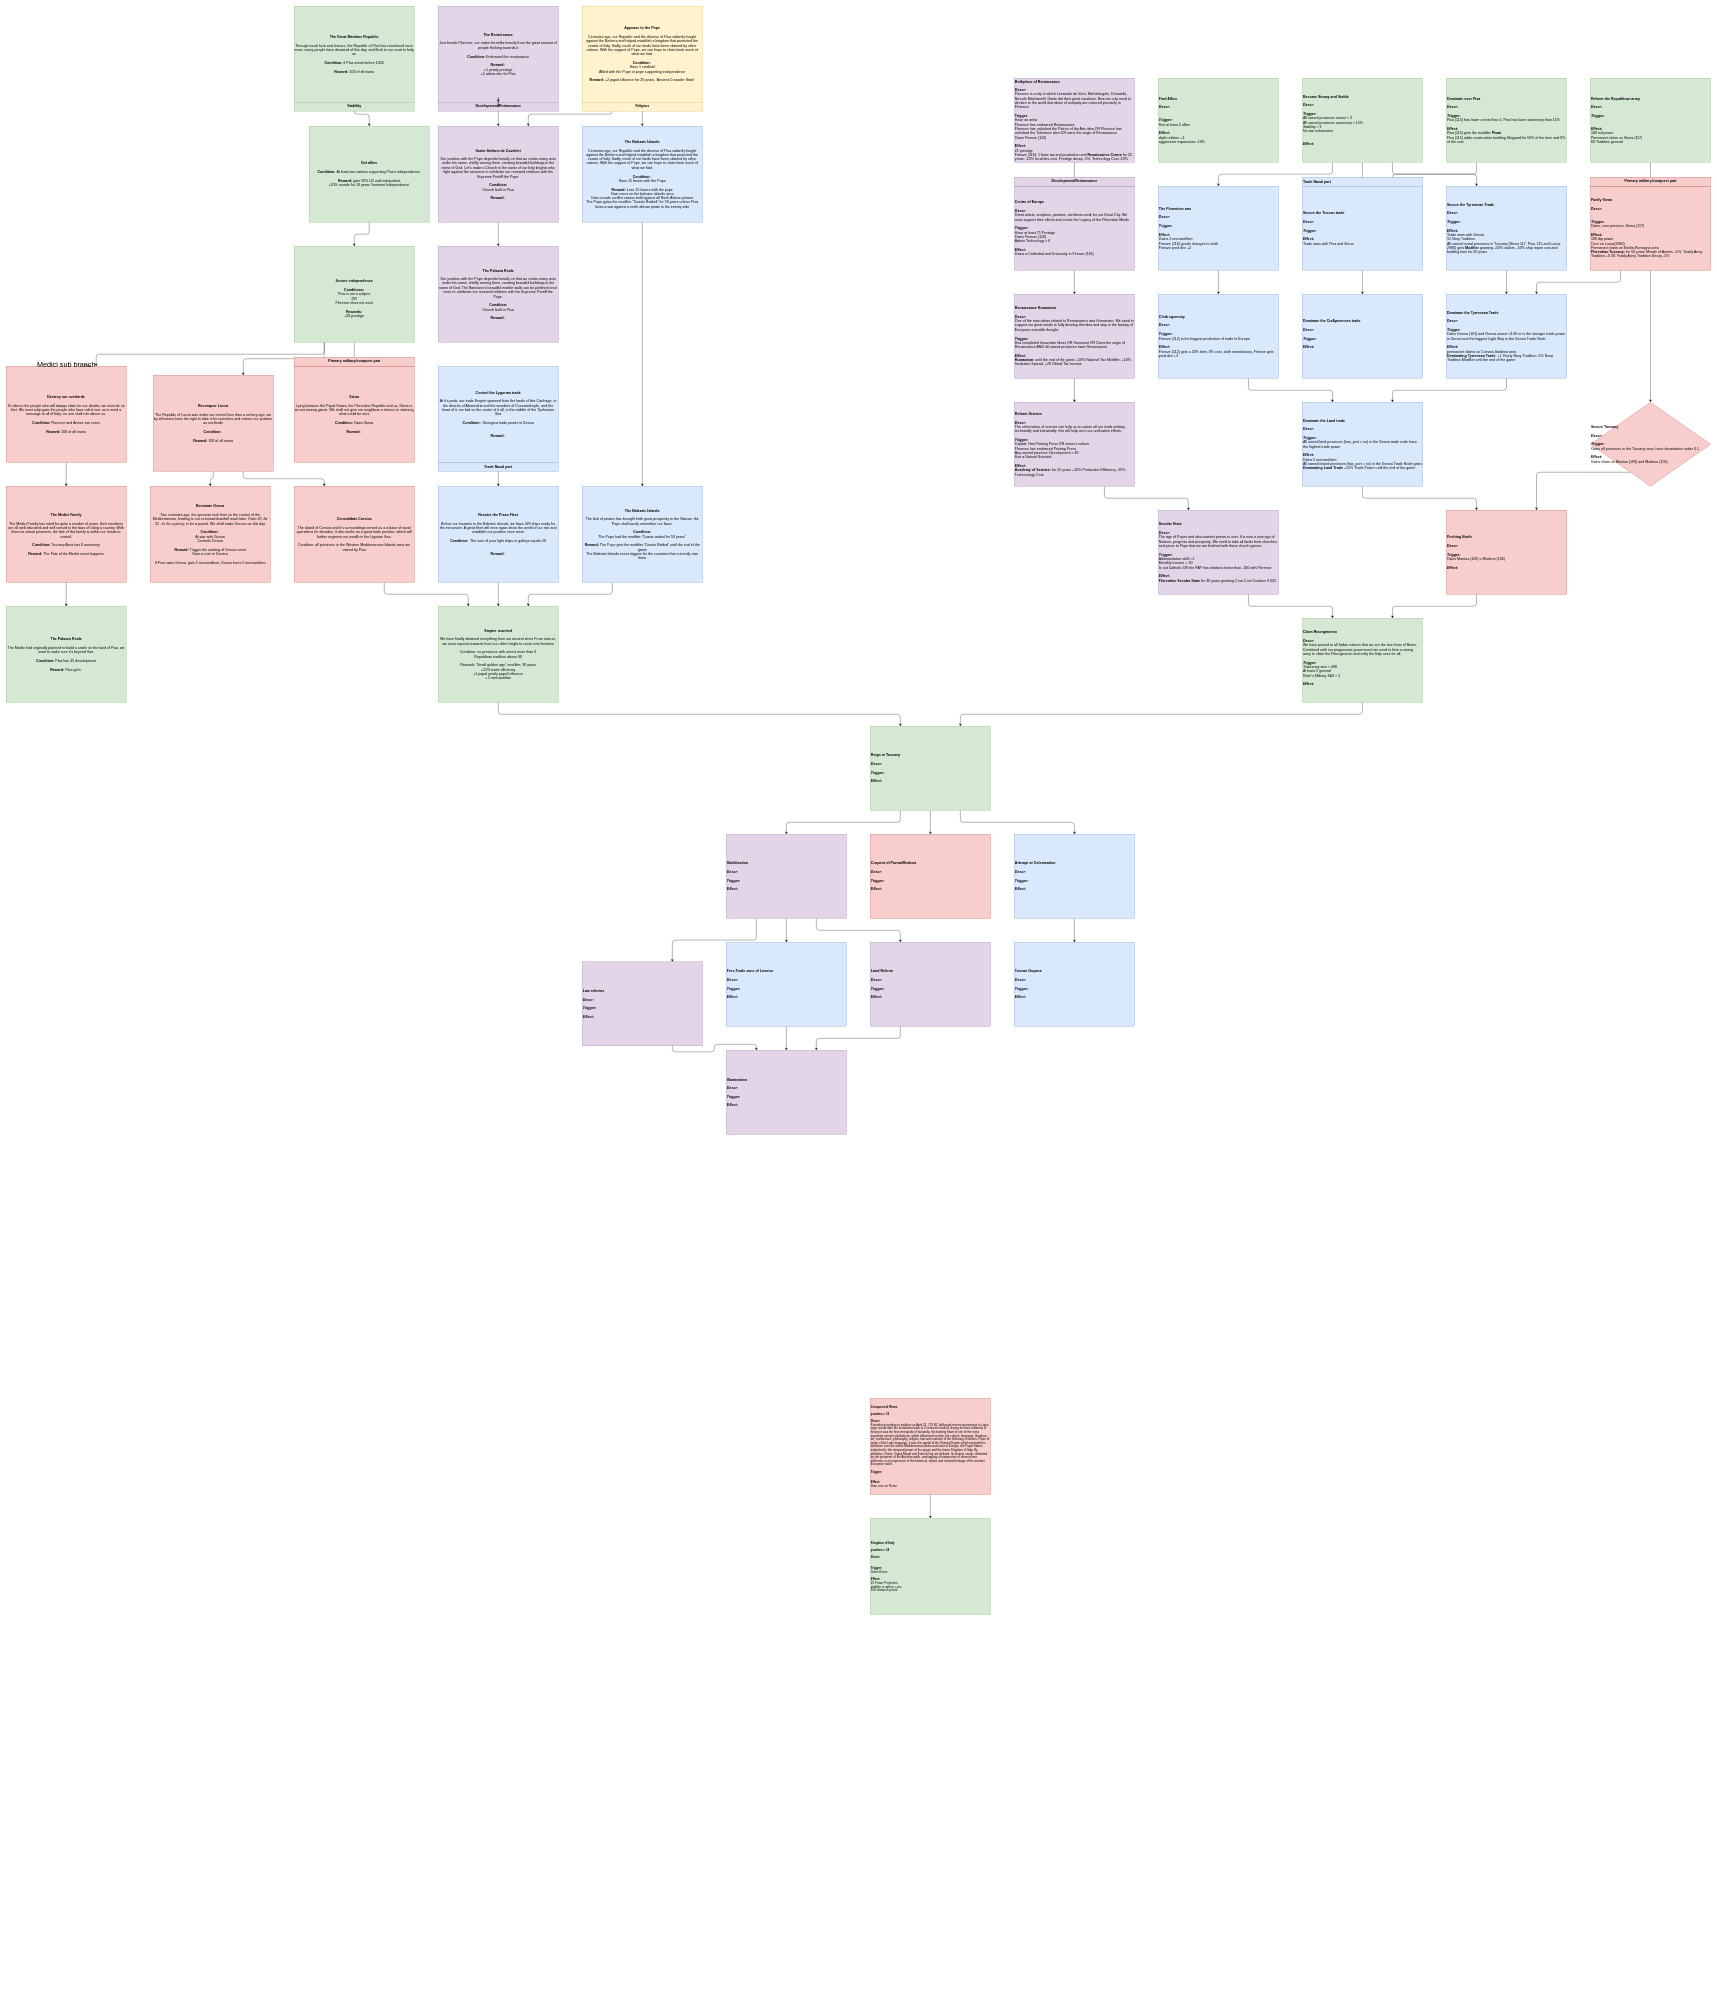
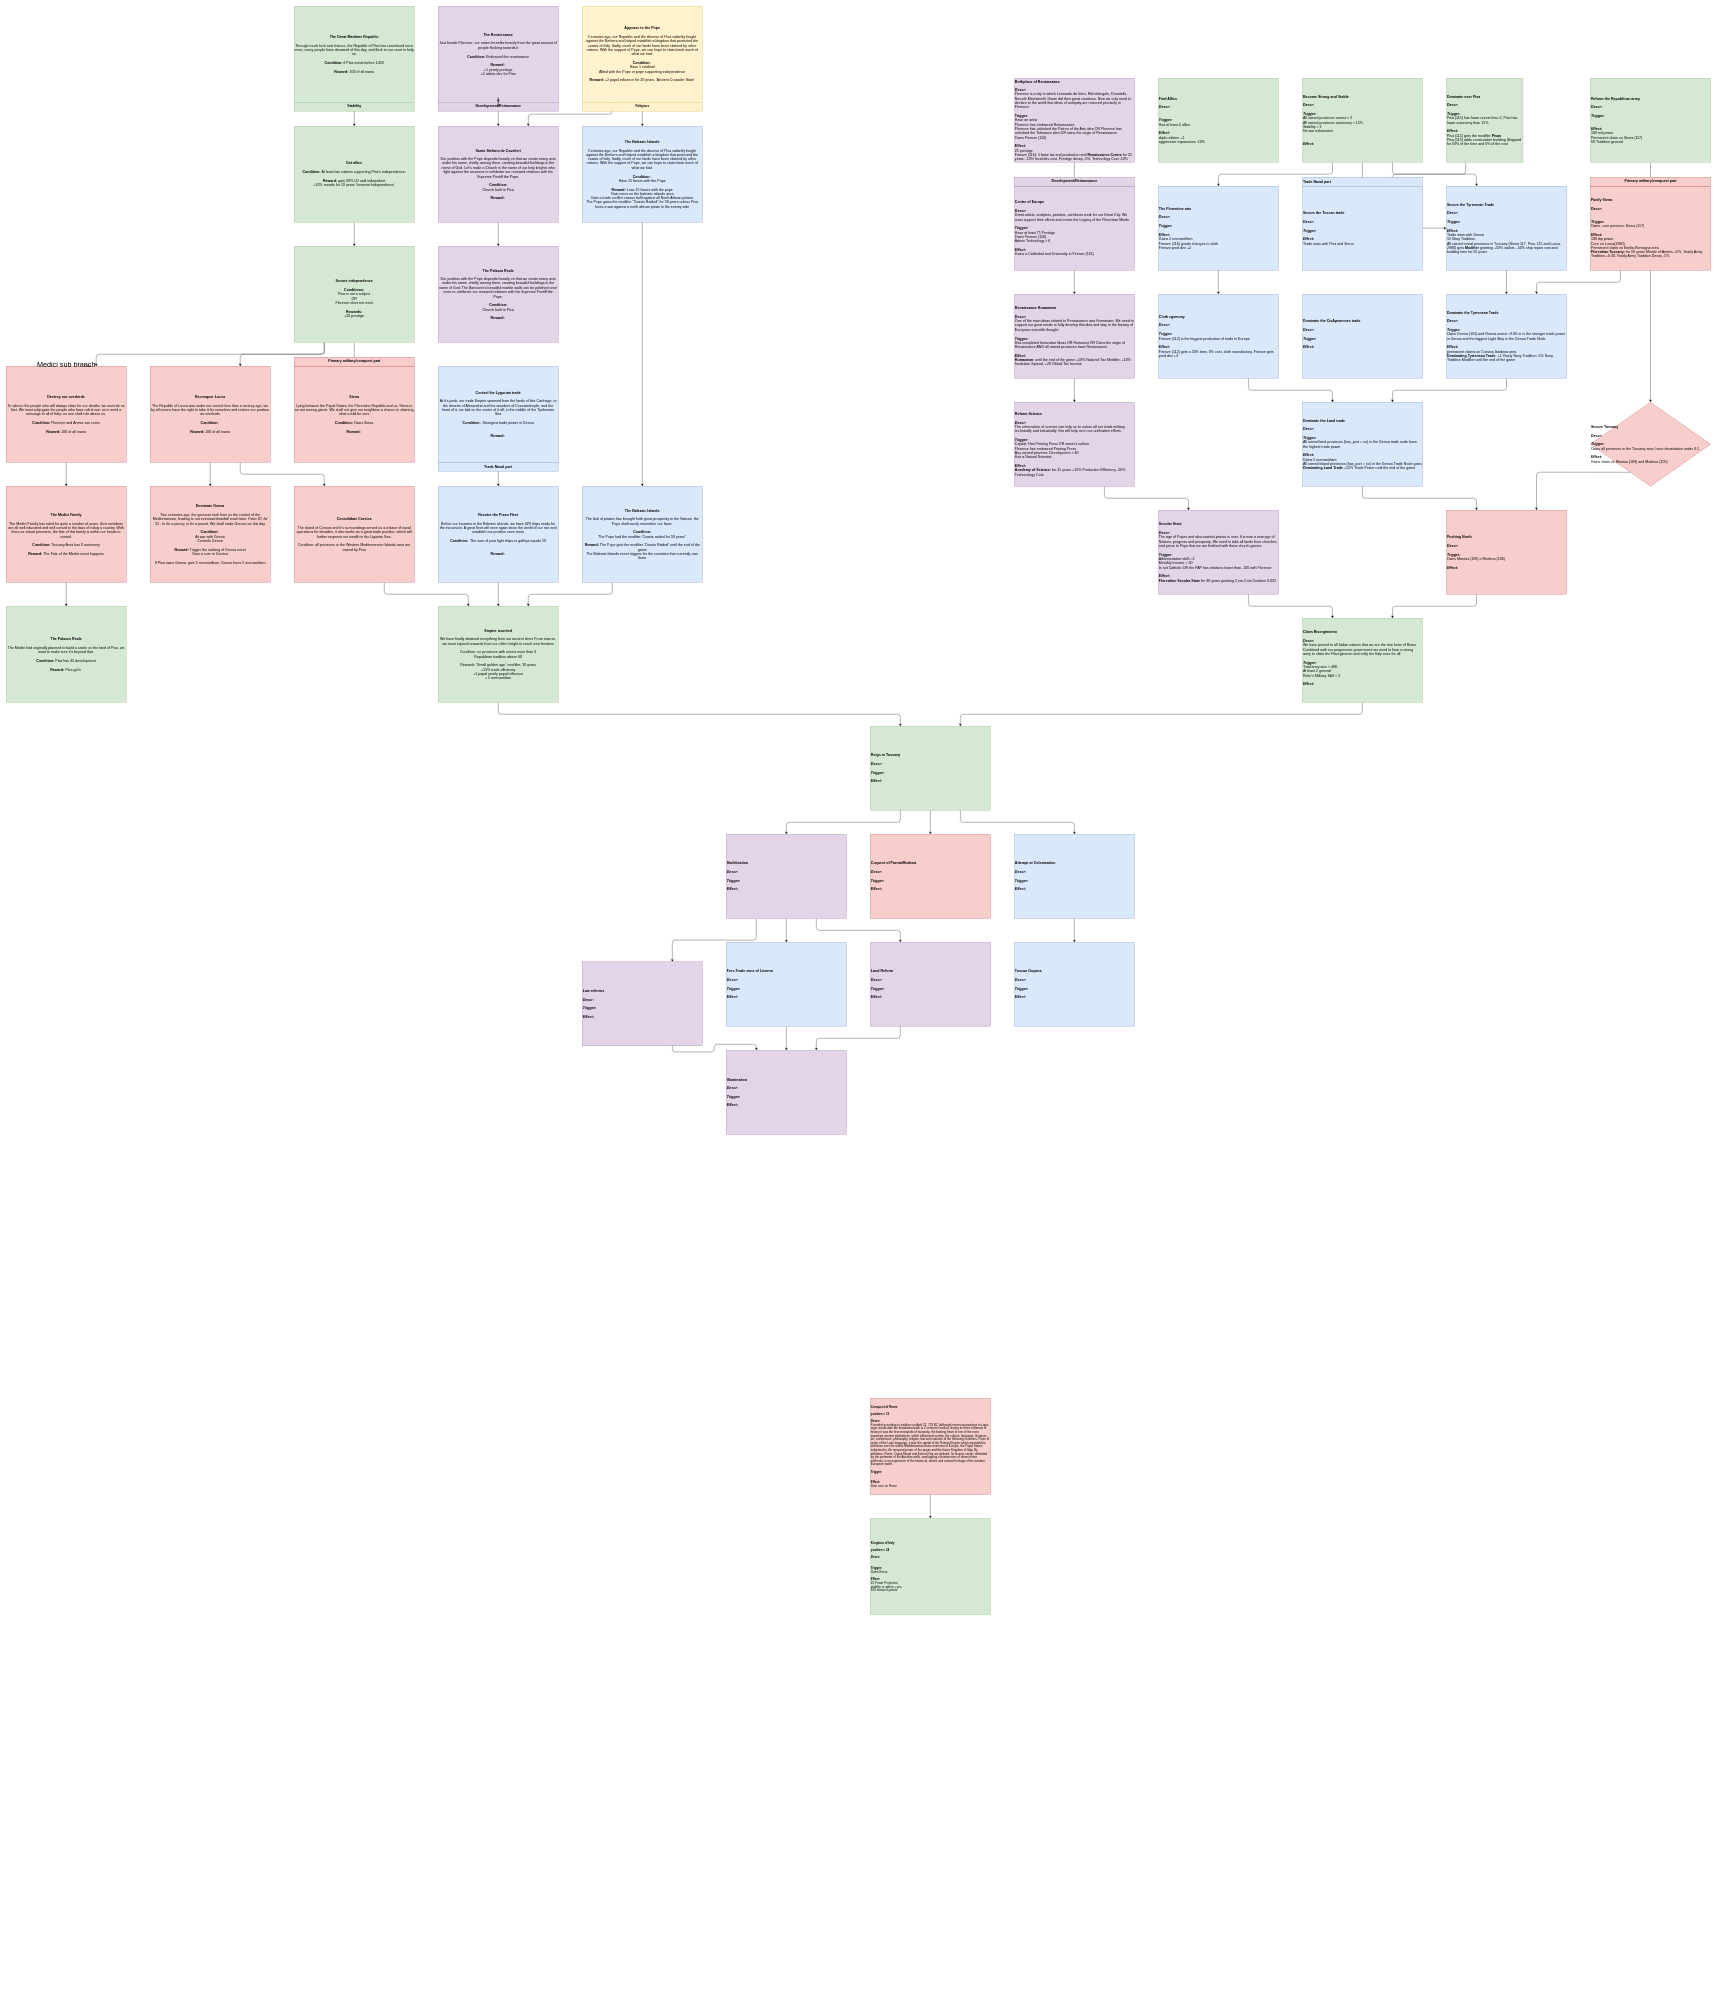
- <mxCell id="7" value="&lt;div style=&quot;font-size: 12px&quot;&gt;Dominate over Pisa&lt;/div&gt;&lt;div style=&quot;font-size: 12px&quot;&gt;&lt;br&gt;&lt;/div&gt;&lt;div&gt;&lt;i&gt;Descr:&lt;/i&gt;&lt;/div&gt;&lt;div&gt;&lt;i&gt;&lt;br&gt;&lt;/i&gt;&lt;/div&gt;&lt;div&gt;&lt;i&gt;Trigger:&lt;/i&gt;&lt;/div&gt;&lt;div&gt;&lt;span style=&quot;font-weight: normal&quot;&gt;Pisa (115) has lower unrest than 2, Pisa has lower autonomy than 15%&lt;/span&gt;&lt;/div&gt;&lt;div&gt;&lt;i&gt;&lt;br&gt;&lt;/i&gt;&lt;/div&gt;&lt;div&gt;&lt;i&gt;Effect:&lt;/i&gt;&lt;/div&gt;&lt;div&gt;&lt;span style=&quot;font-weight: normal&quot;&gt;Pisa (115) gets the modifier &lt;/span&gt;Pisan&lt;/div&gt;&lt;div&gt;&lt;span style=&quot;font-weight: 400&quot;&gt;Pisa (115) adds construction building Shipyard for 50% of the time and 0% of the cost&lt;/span&gt;&lt;/div&gt;" style="rounded=0;whiteSpace=wrap;html=1;align=left;fontSize=12;fontStyle=1;fillColor=#d5e8d4;strokeColor=#82b366;" parent="1" vertex="1"><mxGeometry x="4820" y="260" width="400" height="280" as="geometry" /></mxCell>
+ <mxCell id="7" value="&lt;div style=&quot;font-size: 12px&quot;&gt;Dominate over Pisa&lt;/div&gt;&lt;div style=&quot;font-size: 12px&quot;&gt;&lt;br&gt;&lt;/div&gt;&lt;div&gt;&lt;i&gt;Descr:&lt;/i&gt;&lt;/div&gt;&lt;div&gt;&lt;i&gt;&lt;br&gt;&lt;/i&gt;&lt;/div&gt;&lt;div&gt;&lt;i&gt;Trigger:&lt;/i&gt;&lt;/div&gt;&lt;div&gt;&lt;span style=&quot;font-weight: normal&quot;&gt;Pisa (115) has lower unrest than 2, Pisa has lower autonomy than 15%&lt;/span&gt;&lt;/div&gt;&lt;div&gt;&lt;i&gt;&lt;br&gt;&lt;/i&gt;&lt;/div&gt;&lt;div&gt;&lt;i&gt;Effect:&lt;/i&gt;&lt;/div&gt;&lt;div&gt;&lt;span style=&quot;font-weight: normal&quot;&gt;Pisa (115) gets the modifier &lt;/span&gt;Pisan&lt;/div&gt;&lt;div&gt;&lt;span style=&quot;font-weight: 400&quot;&gt;Pisa (115) adds construction building Shipyard for 50% of the time and 0% of the cost&lt;/span&gt;&lt;/div&gt;" style="rounded=0;whiteSpace=wrap;html=1;align=left;fontSize=12;fontStyle=1;fillColor=#d5e8d4;strokeColor=#82b366;" parent="1" vertex="1"><mxGeometry x="4820" y="260" width="255" height="280" as="geometry" /></mxCell>
- <mxCell id="80" value="&lt;b&gt;Get allies&lt;br&gt;&lt;br&gt;Condition: &lt;/b&gt;At least two nations supporting Pisa's independence&lt;b&gt;.&lt;br&gt;&lt;br&gt;Reward: &lt;/b&gt;gain 50% LD until indepedent&lt;br&gt;+10% morale for 10 years 'Inminent Independence'" style="rounded=0;whiteSpace=wrap;html=1;fillColor=#d5e8d4;strokeColor=#82b366;" parent="1" vertex="1"><mxGeometry x="1030" y="420" width="400" height="320" as="geometry" /></mxCell>
+ <mxCell id="80" value="&lt;b&gt;Get allies&lt;br&gt;&lt;br&gt;Condition: &lt;/b&gt;At least two nations supporting Pisa's independence&lt;b&gt;.&lt;br&gt;&lt;br&gt;Reward: &lt;/b&gt;gain 50% LD until indepedent&lt;br&gt;+10% morale for 10 years 'Inminent Independence'" style="rounded=0;whiteSpace=wrap;html=1;fillColor=#d5e8d4;strokeColor=#82b366;" parent="1" vertex="1"><mxGeometry x="980" y="420" width="400" height="320" as="geometry" /></mxCell>
- <mxCell id="50" value="" style="edgeStyle=orthogonalEdgeStyle;orthogonalLoop=1;jettySize=auto;html=1;align=left;rounded=1;" parent="1" source="51" target="52" edge="1"><mxGeometry relative="1" as="geometry" /></mxCell>
+ <mxCell id="50" value="" style="edgeStyle=orthogonalEdgeStyle;orthogonalLoop=1;jettySize=auto;html=1;align=left;rounded=1;" parent="1" source="51" target="11" edge="1"><mxGeometry relative="1" as="geometry" /></mxCell>
- <mxCell id="91" value="&lt;b&gt;Reconquer Lucca&lt;br&gt;&lt;/b&gt;&lt;br&gt;The Republic of Lucca was under our control less than a century ago, we by all means have the right to take it for ourselves and restore our position as overlords&lt;br&gt;&lt;b&gt;&lt;br&gt;Condition:&lt;/b&gt;&amp;nbsp;&lt;b&gt;&lt;br&gt;&amp;nbsp;&lt;br&gt;Reward: &lt;/b&gt;100 of all mana" style="rounded=0;whiteSpace=wrap;html=1;fillColor=#f8cecc;strokeColor=#b85450;" parent="1" vertex="1"><mxGeometry x="510" y="1250" width="400" height="320" as="geometry" /></mxCell>
+ <mxCell id="91" value="&lt;b&gt;Reconquer Lucca&lt;br&gt;&lt;/b&gt;&lt;br&gt;The Republic of Lucca was under our control less than a century ago, we by all means have the right to take it for ourselves and restore our position as overlords&lt;br&gt;&lt;b&gt;&lt;br&gt;Condition:&lt;/b&gt;&amp;nbsp;&lt;b&gt;&lt;br&gt;&amp;nbsp;&lt;br&gt;Reward: &lt;/b&gt;100 of all mana" style="rounded=0;whiteSpace=wrap;html=1;fillColor=#f8cecc;strokeColor=#b85450;" parent="1" vertex="1"><mxGeometry x="500" y="1220" width="400" height="320" as="geometry" /></mxCell>
